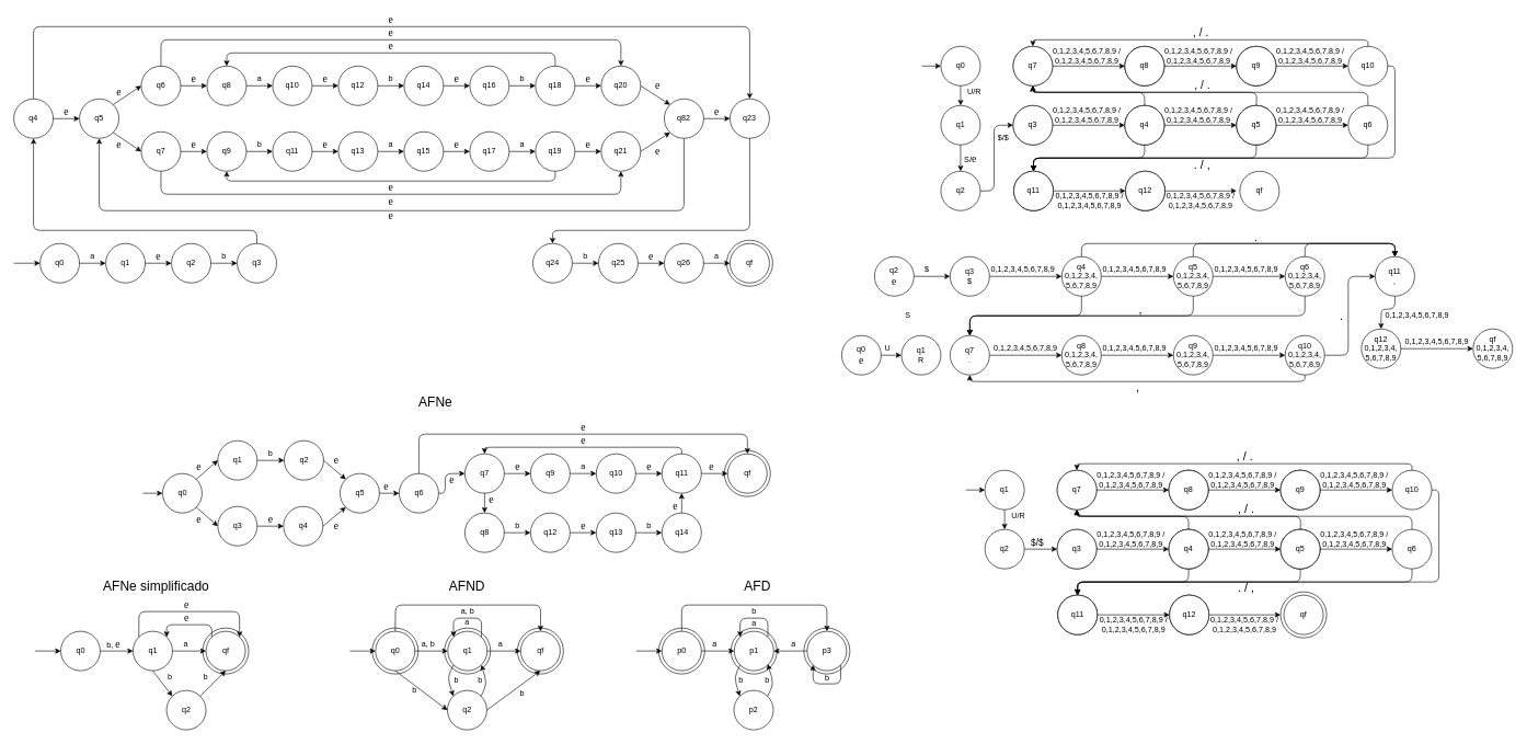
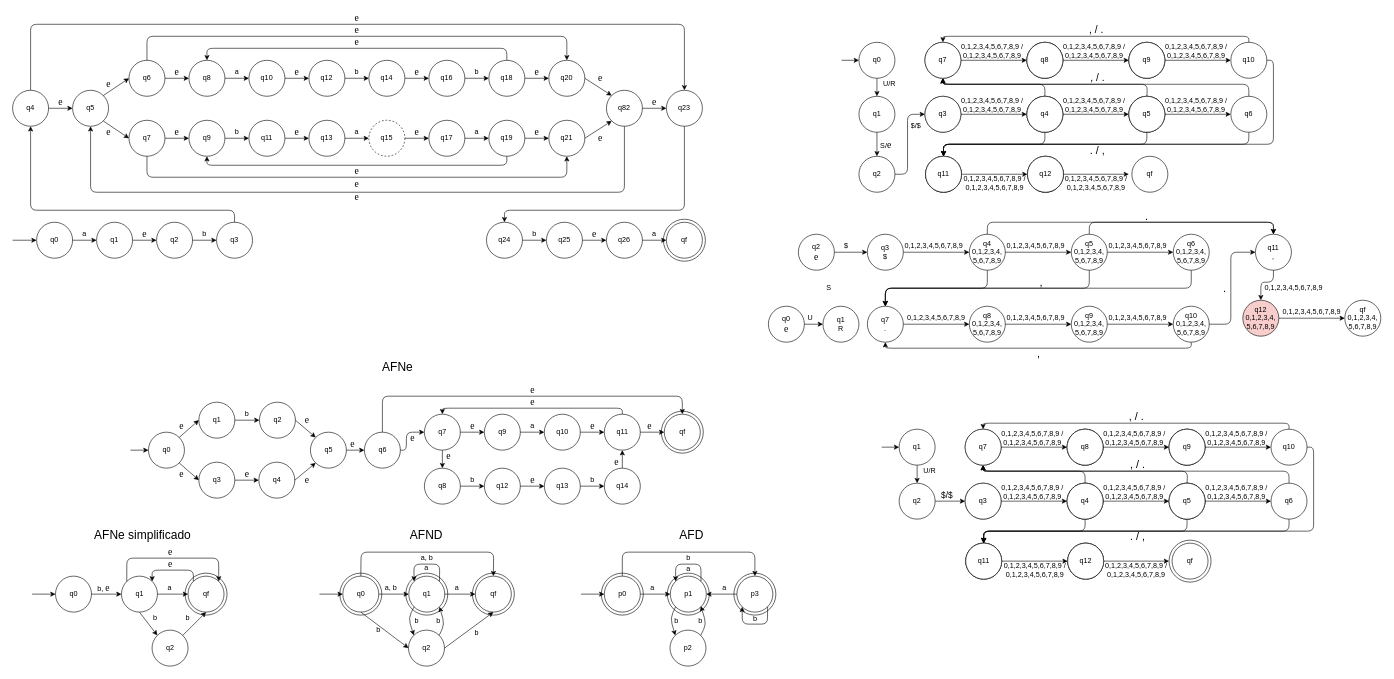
- <mxCell id="65" value="q15" style="ellipse;whiteSpace=wrap;html=1;aspect=fixed;" parent="1" vertex="1"><mxGeometry x="614" y="200" width="60" height="60" as="geometry" /></mxCell>
+ <mxCell id="65" value="q15" style="ellipse;whiteSpace=wrap;html=1;aspect=fixed;dashed=1;" parent="1" vertex="1"><mxGeometry x="614" y="200" width="60" height="60" as="geometry" /></mxCell>
- <mxCell id="244" value="" style="endArrow=classic;html=1;exitX=0.5;exitY=0;exitDx=0;exitDy=0;entryX=0.5;entryY=0;entryDx=0;entryDy=0;" parent="1" source="222" target="241" edge="1"><mxGeometry width="50" height="50" relative="1" as="geometry"><mxPoint x="1781" y="530" as="sourcePoint" /><mxPoint x="1831" y="480" as="targetPoint" /><Array as="points"><mxPoint x="1985" y="370" /><mxPoint x="2122" y="370" /></Array></mxGeometry></mxCell>
- <mxCell id="248" value="q12&lt;br&gt;0,1,2,3,4,&lt;br&gt;5,6,7,8,9" style="ellipse;whiteSpace=wrap;html=1;aspect=fixed;" parent="1" vertex="1"><mxGeometry x="2071" y="500" width="60" height="60" as="geometry" /></mxCell>
+ <mxCell id="248" value="q12&lt;br&gt;0,1,2,3,4,&lt;br&gt;5,6,7,8,9" style="ellipse;whiteSpace=wrap;html=1;aspect=fixed;fillColor=#f8cecc;" parent="1" vertex="1"><mxGeometry x="2071" y="500" width="60" height="60" as="geometry" /></mxCell>
